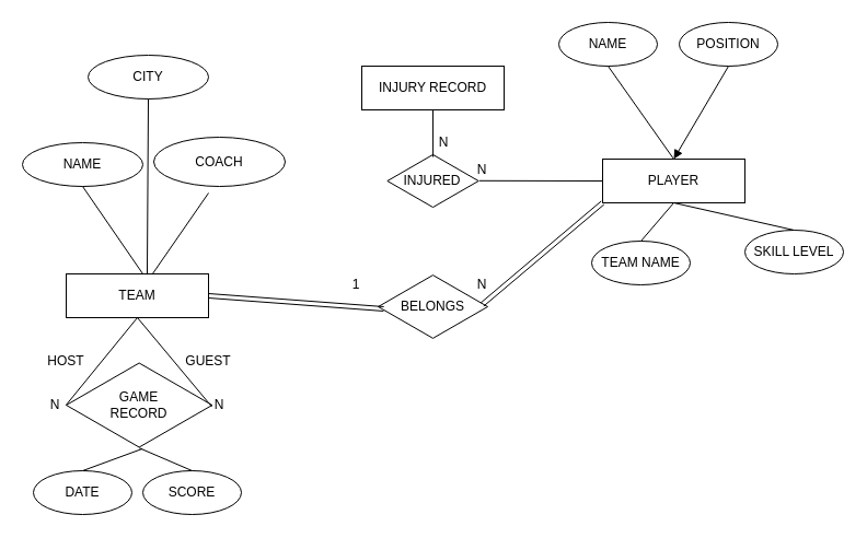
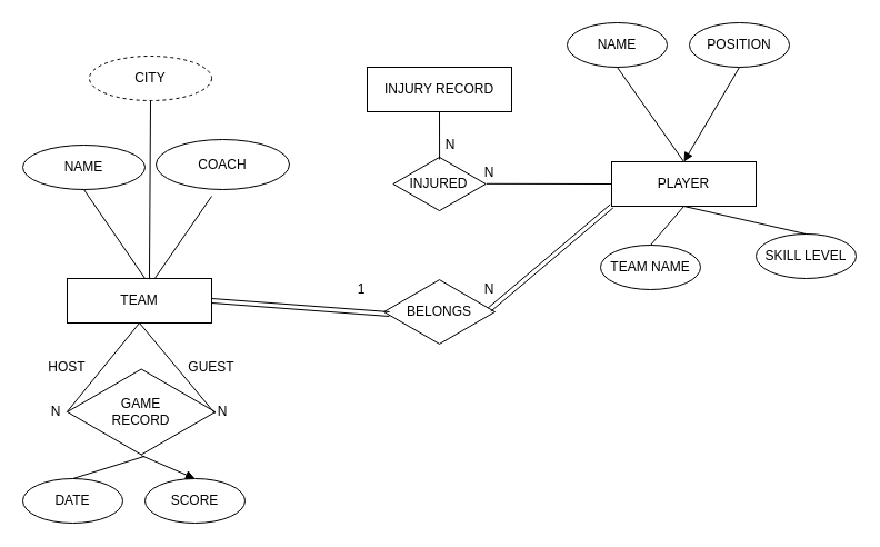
- <mxCell id="7" value="CITY" style="ellipse;whiteSpace=wrap;html=1;" vertex="1" parent="1"><mxGeometry x="80" y="50" width="110" height="40" as="geometry" /></mxCell>
+ <mxCell id="7" value="CITY" style="ellipse;whiteSpace=wrap;html=1;dashed=1;" vertex="1" parent="1"><mxGeometry x="80" y="50" width="110" height="40" as="geometry" /></mxCell>
- <mxCell id="30" value="" style="endArrow=none;html=1;exitX=0.5;exitY=0.99;exitDx=0;exitDy=0;exitPerimeter=0;entryX=0.5;entryY=0;entryDx=0;entryDy=0;" edge="1" parent="1" source="24" target="14"><mxGeometry width="50" height="50" relative="1" as="geometry"><mxPoint x="310" y="250" as="sourcePoint" /><mxPoint x="360" y="200" as="targetPoint" /></mxGeometry></mxCell>
+ <mxCell id="30" value="" style="endArrow=block;html=1;exitX=0.5;exitY=0.99;exitDx=0;exitDy=0;exitPerimeter=0;entryX=0.5;entryY=0;entryDx=0;entryDy=0;" edge="1" parent="1" source="24" target="14"><mxGeometry width="50" height="50" relative="1" as="geometry"><mxPoint x="310" y="250" as="sourcePoint" /><mxPoint x="360" y="200" as="targetPoint" /></mxGeometry></mxCell>
- <mxCell id="13" value="DATE" style="ellipse;whiteSpace=wrap;html=1;" vertex="1" parent="1"><mxGeometry x="30" y="430" width="90" height="40" as="geometry" /></mxCell>
+ <mxCell id="13" value="DATE" style="ellipse;whiteSpace=wrap;html=1;" vertex="1" parent="1"><mxGeometry x="20" y="430" width="90" height="40" as="geometry" /></mxCell>
